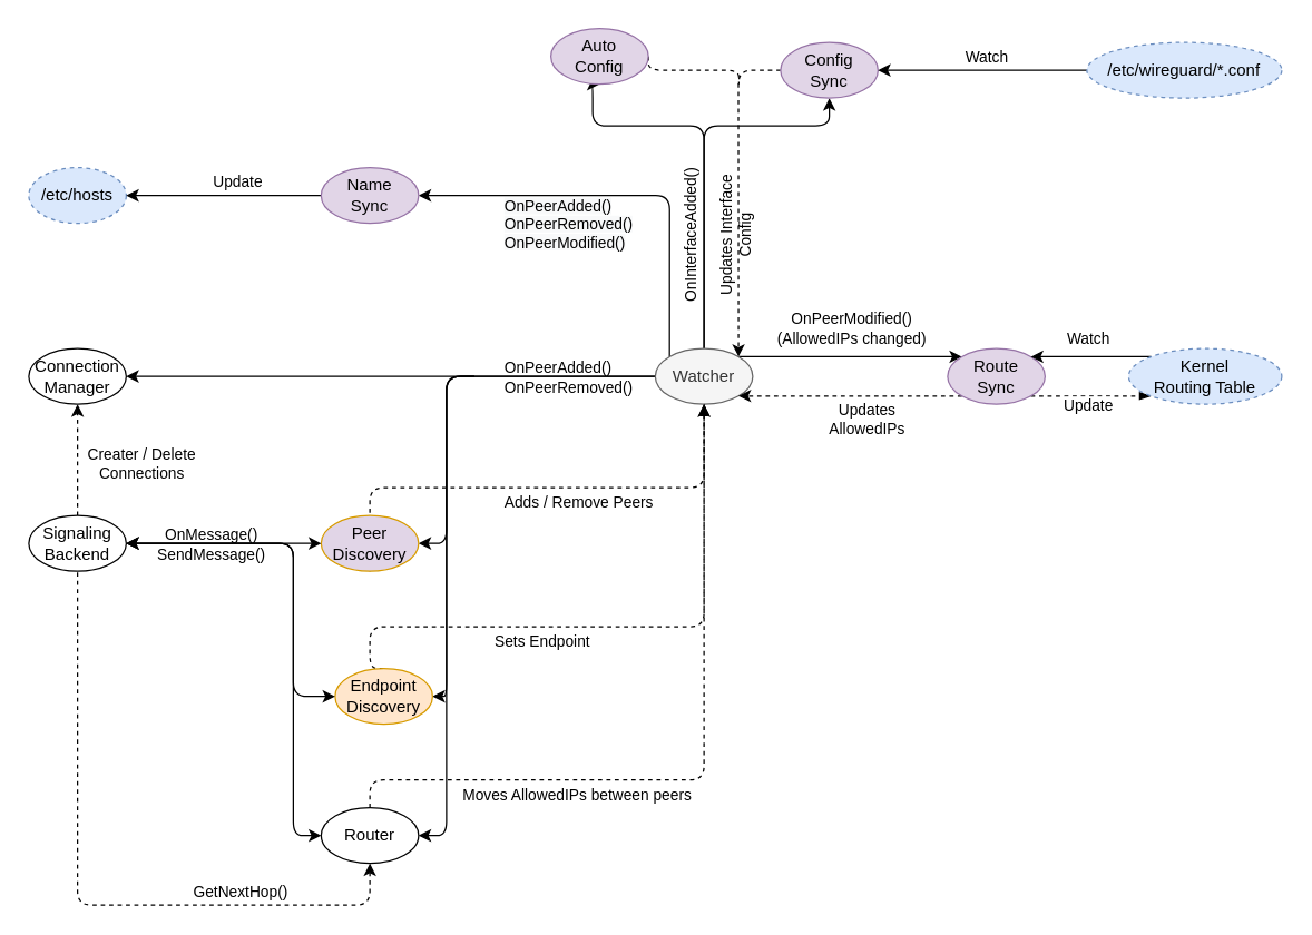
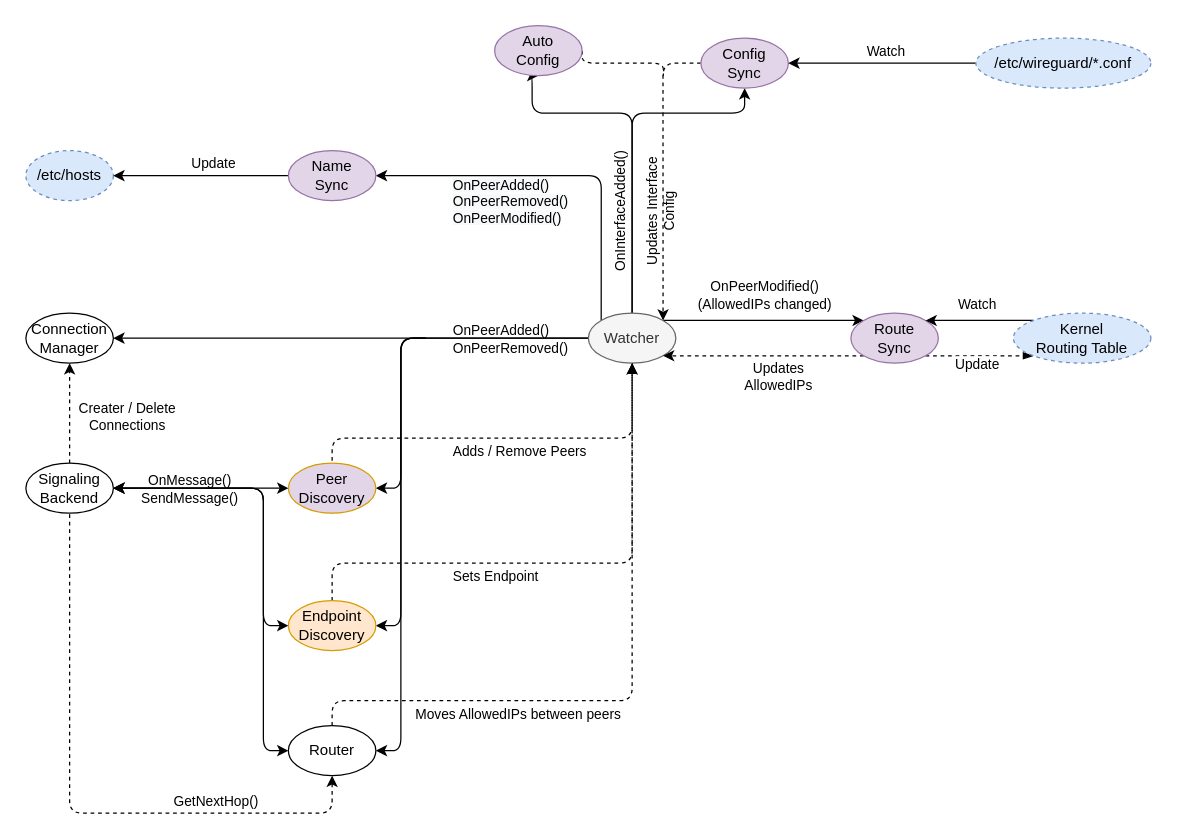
- <mxCell id="20" value="Endpoint&lt;br&gt;Discovery" style="ellipse;whiteSpace=wrap;html=1;fillColor=#ffe6cc;strokeColor=#d79b00;" parent="1" vertex="1"><mxGeometry x="240" y="480" width="70" height="40" as="geometry" /></mxCell>
+ <mxCell id="20" value="Endpoint&lt;br&gt;Discovery" style="ellipse;whiteSpace=wrap;html=1;fillColor=#ffe6cc;strokeColor=#d79b00;" parent="1" vertex="1"><mxGeometry x="230" y="480" width="70" height="40" as="geometry" /></mxCell>
